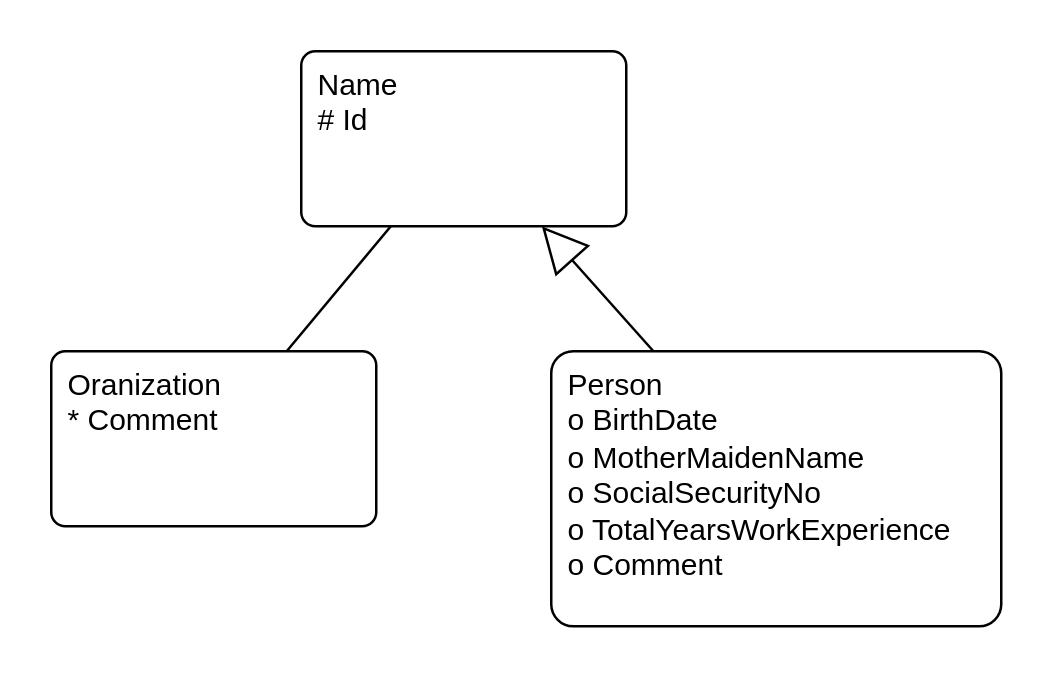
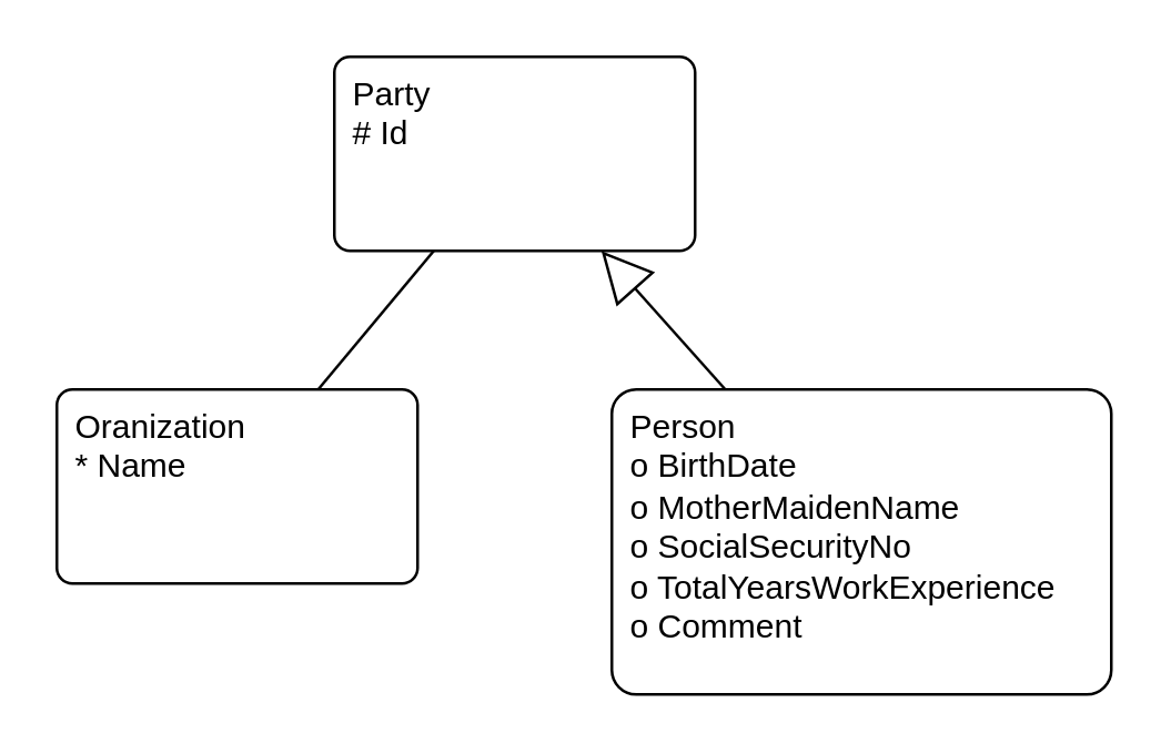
- <mxCell id="2" value="&lt;div&gt;&lt;span style=&quot;background-color: transparent; color: light-dark(rgb(0, 0, 0), rgb(255, 255, 255));&quot;&gt;Name&lt;/span&gt;&lt;/div&gt;&lt;div&gt;&lt;div&gt;# Id&lt;/div&gt;&lt;/div&gt;&lt;div&gt;&lt;span style=&quot;background-color: transparent; color: light-dark(rgb(0, 0, 0), rgb(255, 255, 255));&quot;&gt;&lt;br&gt;&lt;/span&gt;&lt;/div&gt;" style="rounded=1;whiteSpace=wrap;html=1;verticalAlign=top;align=left;spacingTop=0;spacingLeft=5;arcSize=8;" parent="1" vertex="1"><mxGeometry x="120" y="20" width="130" height="70" as="geometry" /></mxCell>
+ <mxCell id="2" value="&lt;div&gt;&lt;span style=&quot;background-color: transparent; color: light-dark(rgb(0, 0, 0), rgb(255, 255, 255));&quot;&gt;Party&lt;/span&gt;&lt;/div&gt;&lt;div&gt;&lt;div&gt;# Id&lt;/div&gt;&lt;/div&gt;&lt;div&gt;&lt;span style=&quot;background-color: transparent; color: light-dark(rgb(0, 0, 0), rgb(255, 255, 255));&quot;&gt;&lt;br&gt;&lt;/span&gt;&lt;/div&gt;" style="rounded=1;whiteSpace=wrap;html=1;verticalAlign=top;align=left;spacingTop=0;spacingLeft=5;arcSize=8;" parent="1" vertex="1"><mxGeometry x="120" y="20" width="130" height="70" as="geometry" /></mxCell>
- <mxCell id="3" value="&lt;div&gt;&lt;span style=&quot;background-color: transparent; color: light-dark(rgb(0, 0, 0), rgb(255, 255, 255));&quot;&gt;Oranization&lt;/span&gt;&lt;/div&gt;&lt;div&gt;&lt;div&gt;* Comment&lt;/div&gt;&lt;/div&gt;&lt;div&gt;&lt;span style=&quot;background-color: transparent; color: light-dark(rgb(0, 0, 0), rgb(255, 255, 255));&quot;&gt;&lt;br&gt;&lt;/span&gt;&lt;/div&gt;" style="rounded=1;whiteSpace=wrap;html=1;verticalAlign=top;align=left;spacingTop=0;spacingLeft=5;arcSize=8;" vertex="1" parent="1"><mxGeometry x="20" y="140" width="130" height="70" as="geometry" /></mxCell>
+ <mxCell id="3" value="&lt;div&gt;&lt;span style=&quot;background-color: transparent; color: light-dark(rgb(0, 0, 0), rgb(255, 255, 255));&quot;&gt;Oranization&lt;/span&gt;&lt;/div&gt;&lt;div&gt;&lt;div&gt;* Name&lt;/div&gt;&lt;/div&gt;&lt;div&gt;&lt;span style=&quot;background-color: transparent; color: light-dark(rgb(0, 0, 0), rgb(255, 255, 255));&quot;&gt;&lt;br&gt;&lt;/span&gt;&lt;/div&gt;" style="rounded=1;whiteSpace=wrap;html=1;verticalAlign=top;align=left;spacingTop=0;spacingLeft=5;arcSize=8;" vertex="1" parent="1"><mxGeometry x="20" y="140" width="130" height="70" as="geometry" /></mxCell>
